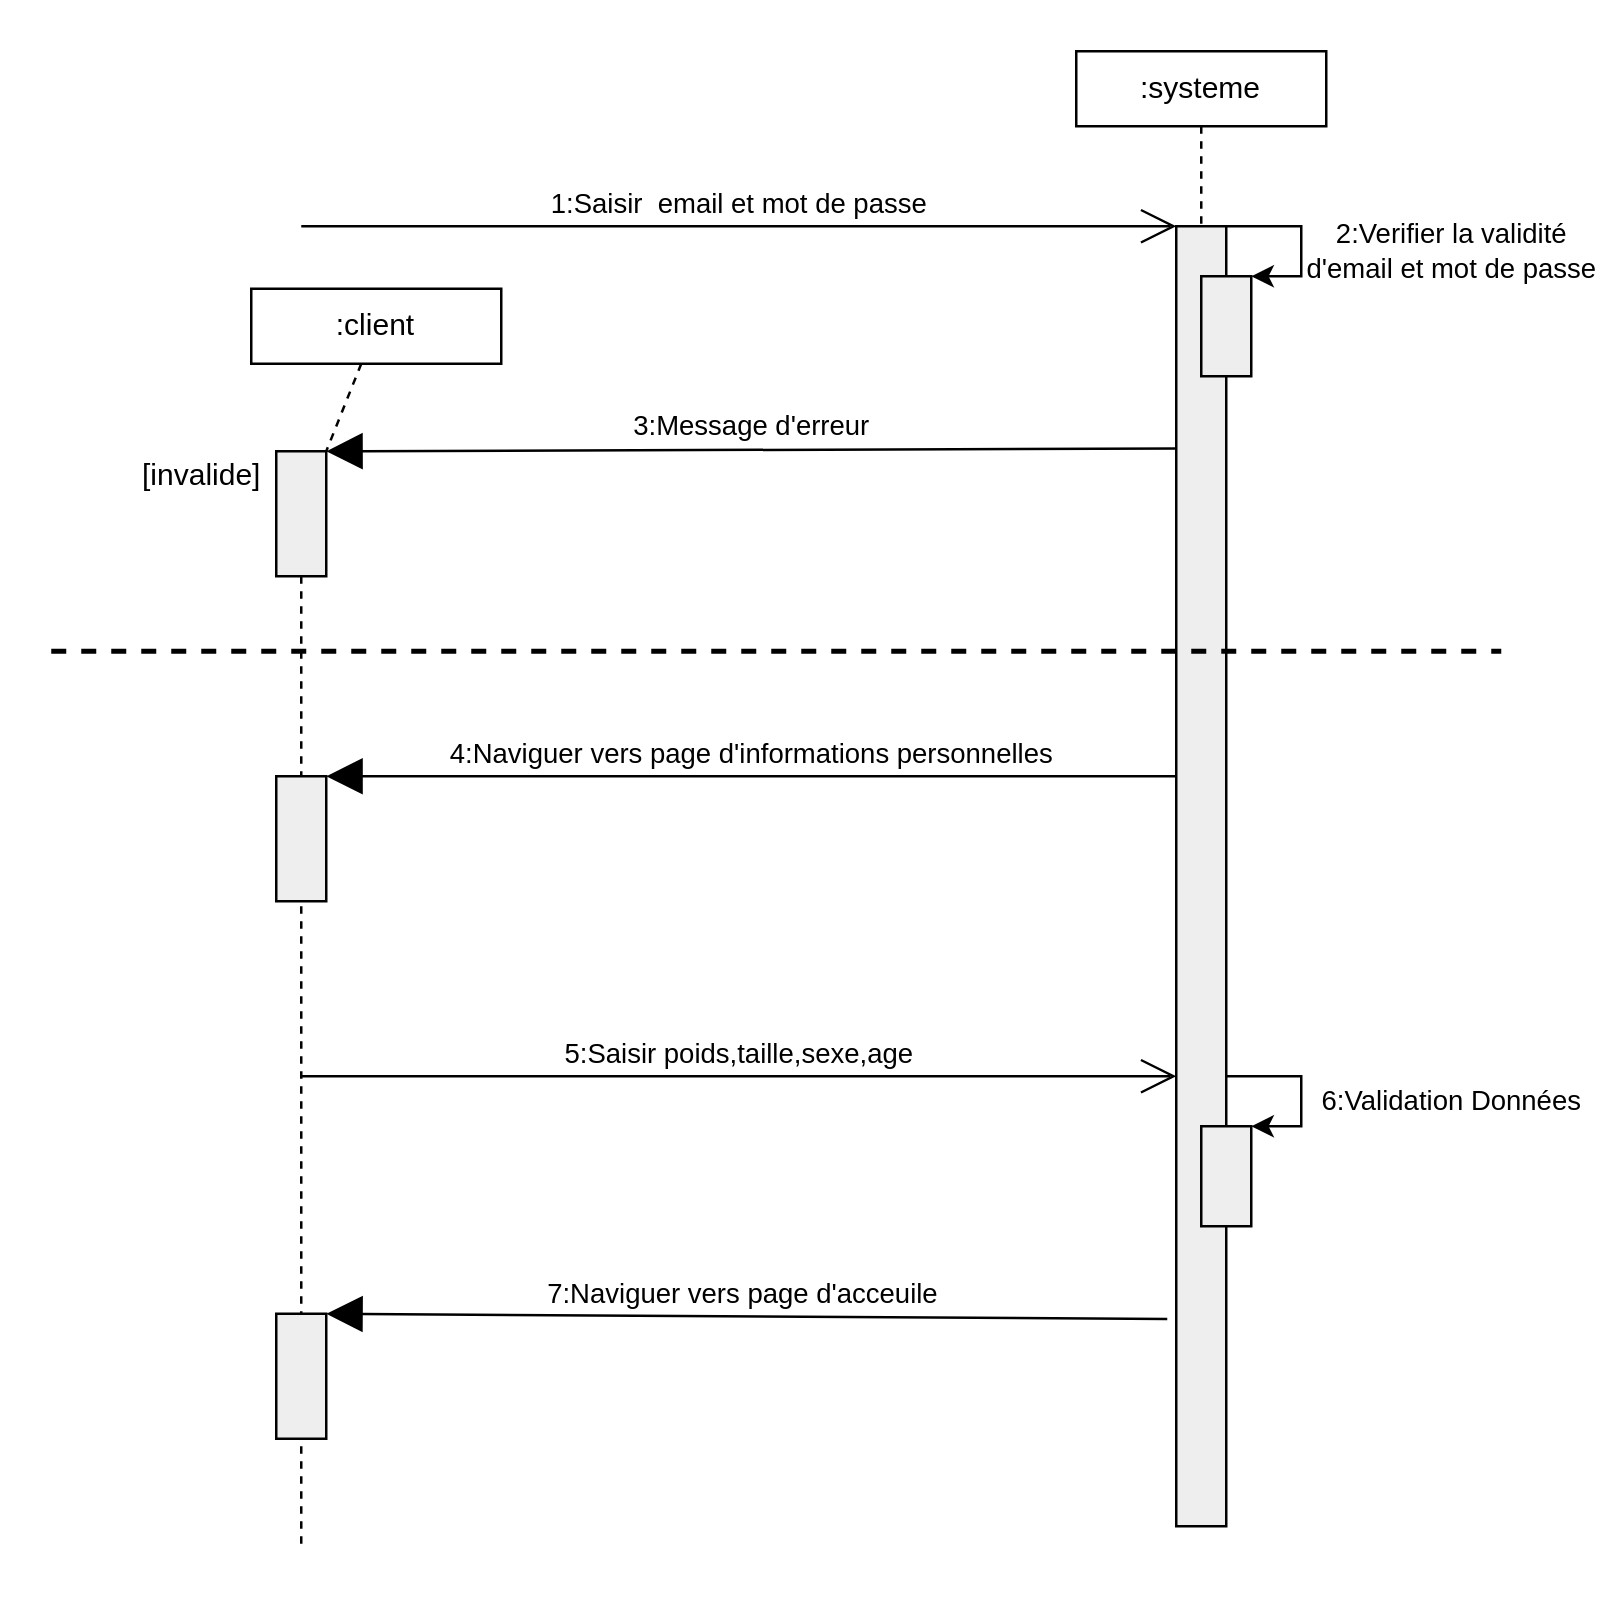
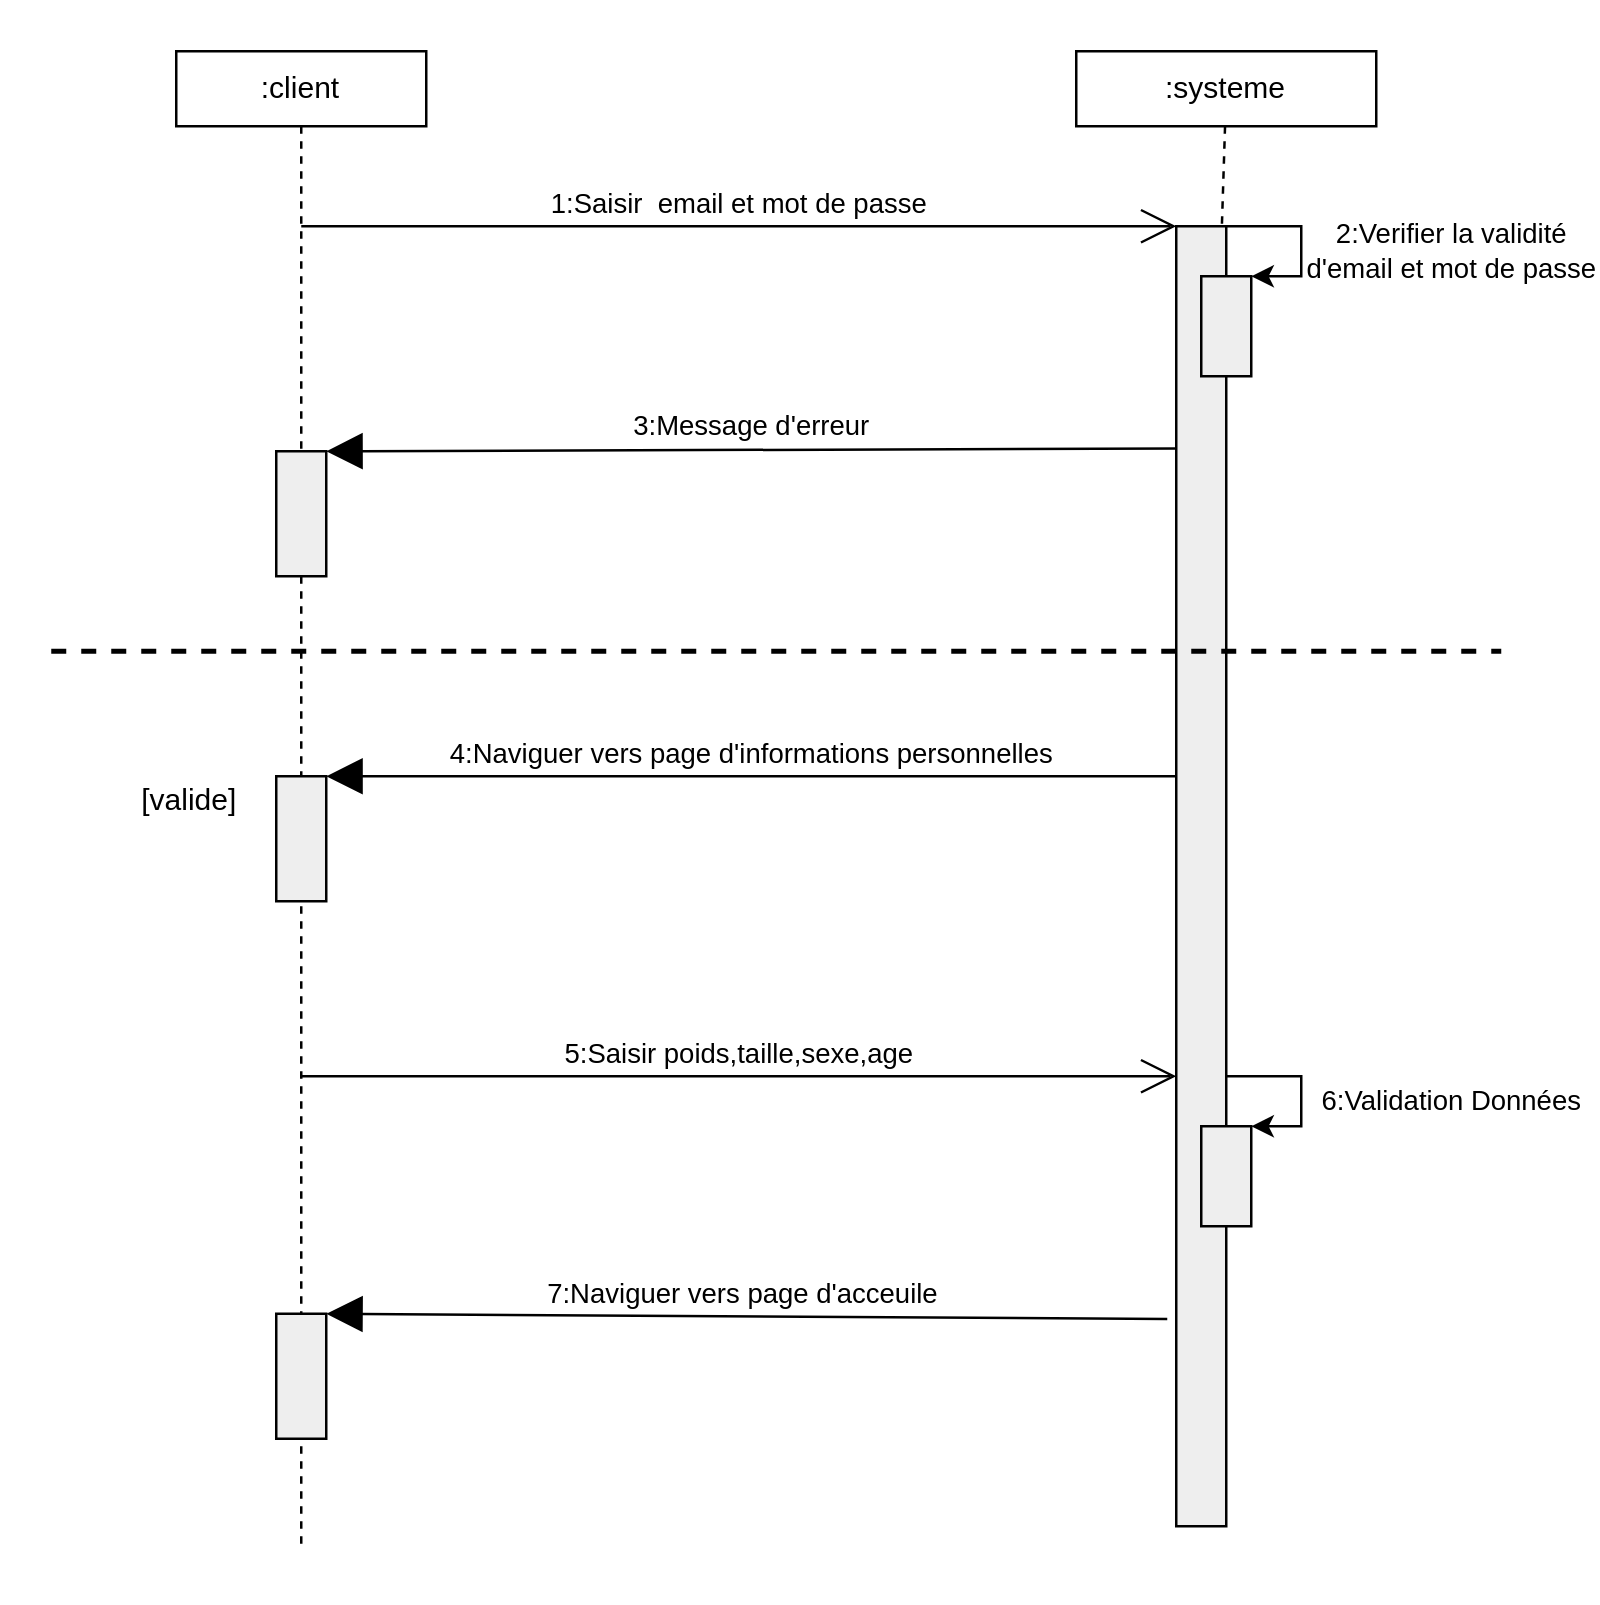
- <mxCell id="3" value=":systeme" style="shape=rect;html=1;whiteSpace=wrap;align=center;" vertex="1" parent="1"><mxGeometry x="430" y="20" width="100" height="30" as="geometry" /></mxCell>
+ <mxCell id="3" value=":systeme" style="shape=rect;html=1;whiteSpace=wrap;align=center;" vertex="1" parent="1"><mxGeometry x="430" y="20" width="120" height="30" as="geometry" /></mxCell>
- <mxCell id="2" value=":client" style="shape=rect;html=1;whiteSpace=wrap;align=center;" vertex="1" parent="1"><mxGeometry x="100" y="115" width="100" height="30" as="geometry" /></mxCell>
+ <mxCell id="2" value=":client" style="shape=rect;html=1;whiteSpace=wrap;align=center;" vertex="1" parent="1"><mxGeometry x="70" y="20" width="100" height="30" as="geometry" /></mxCell>
- <mxCell id="17" value="[invalide]" style="text;html=1;align=center;verticalAlign=middle;resizable=0;points=[];autosize=1;strokeColor=none;fillColor=none;" vertex="1" parent="1"><mxGeometry x="50" y="180" width="60" height="20" as="geometry" /></mxCell>
+ <mxCell id="18" value="[valide]" style="text;html=1;align=center;verticalAlign=middle;resizable=0;points=[];autosize=1;strokeColor=none;fillColor=none;" vertex="1" parent="1"><mxGeometry x="50" y="310" width="50" height="20" as="geometry" /></mxCell>
